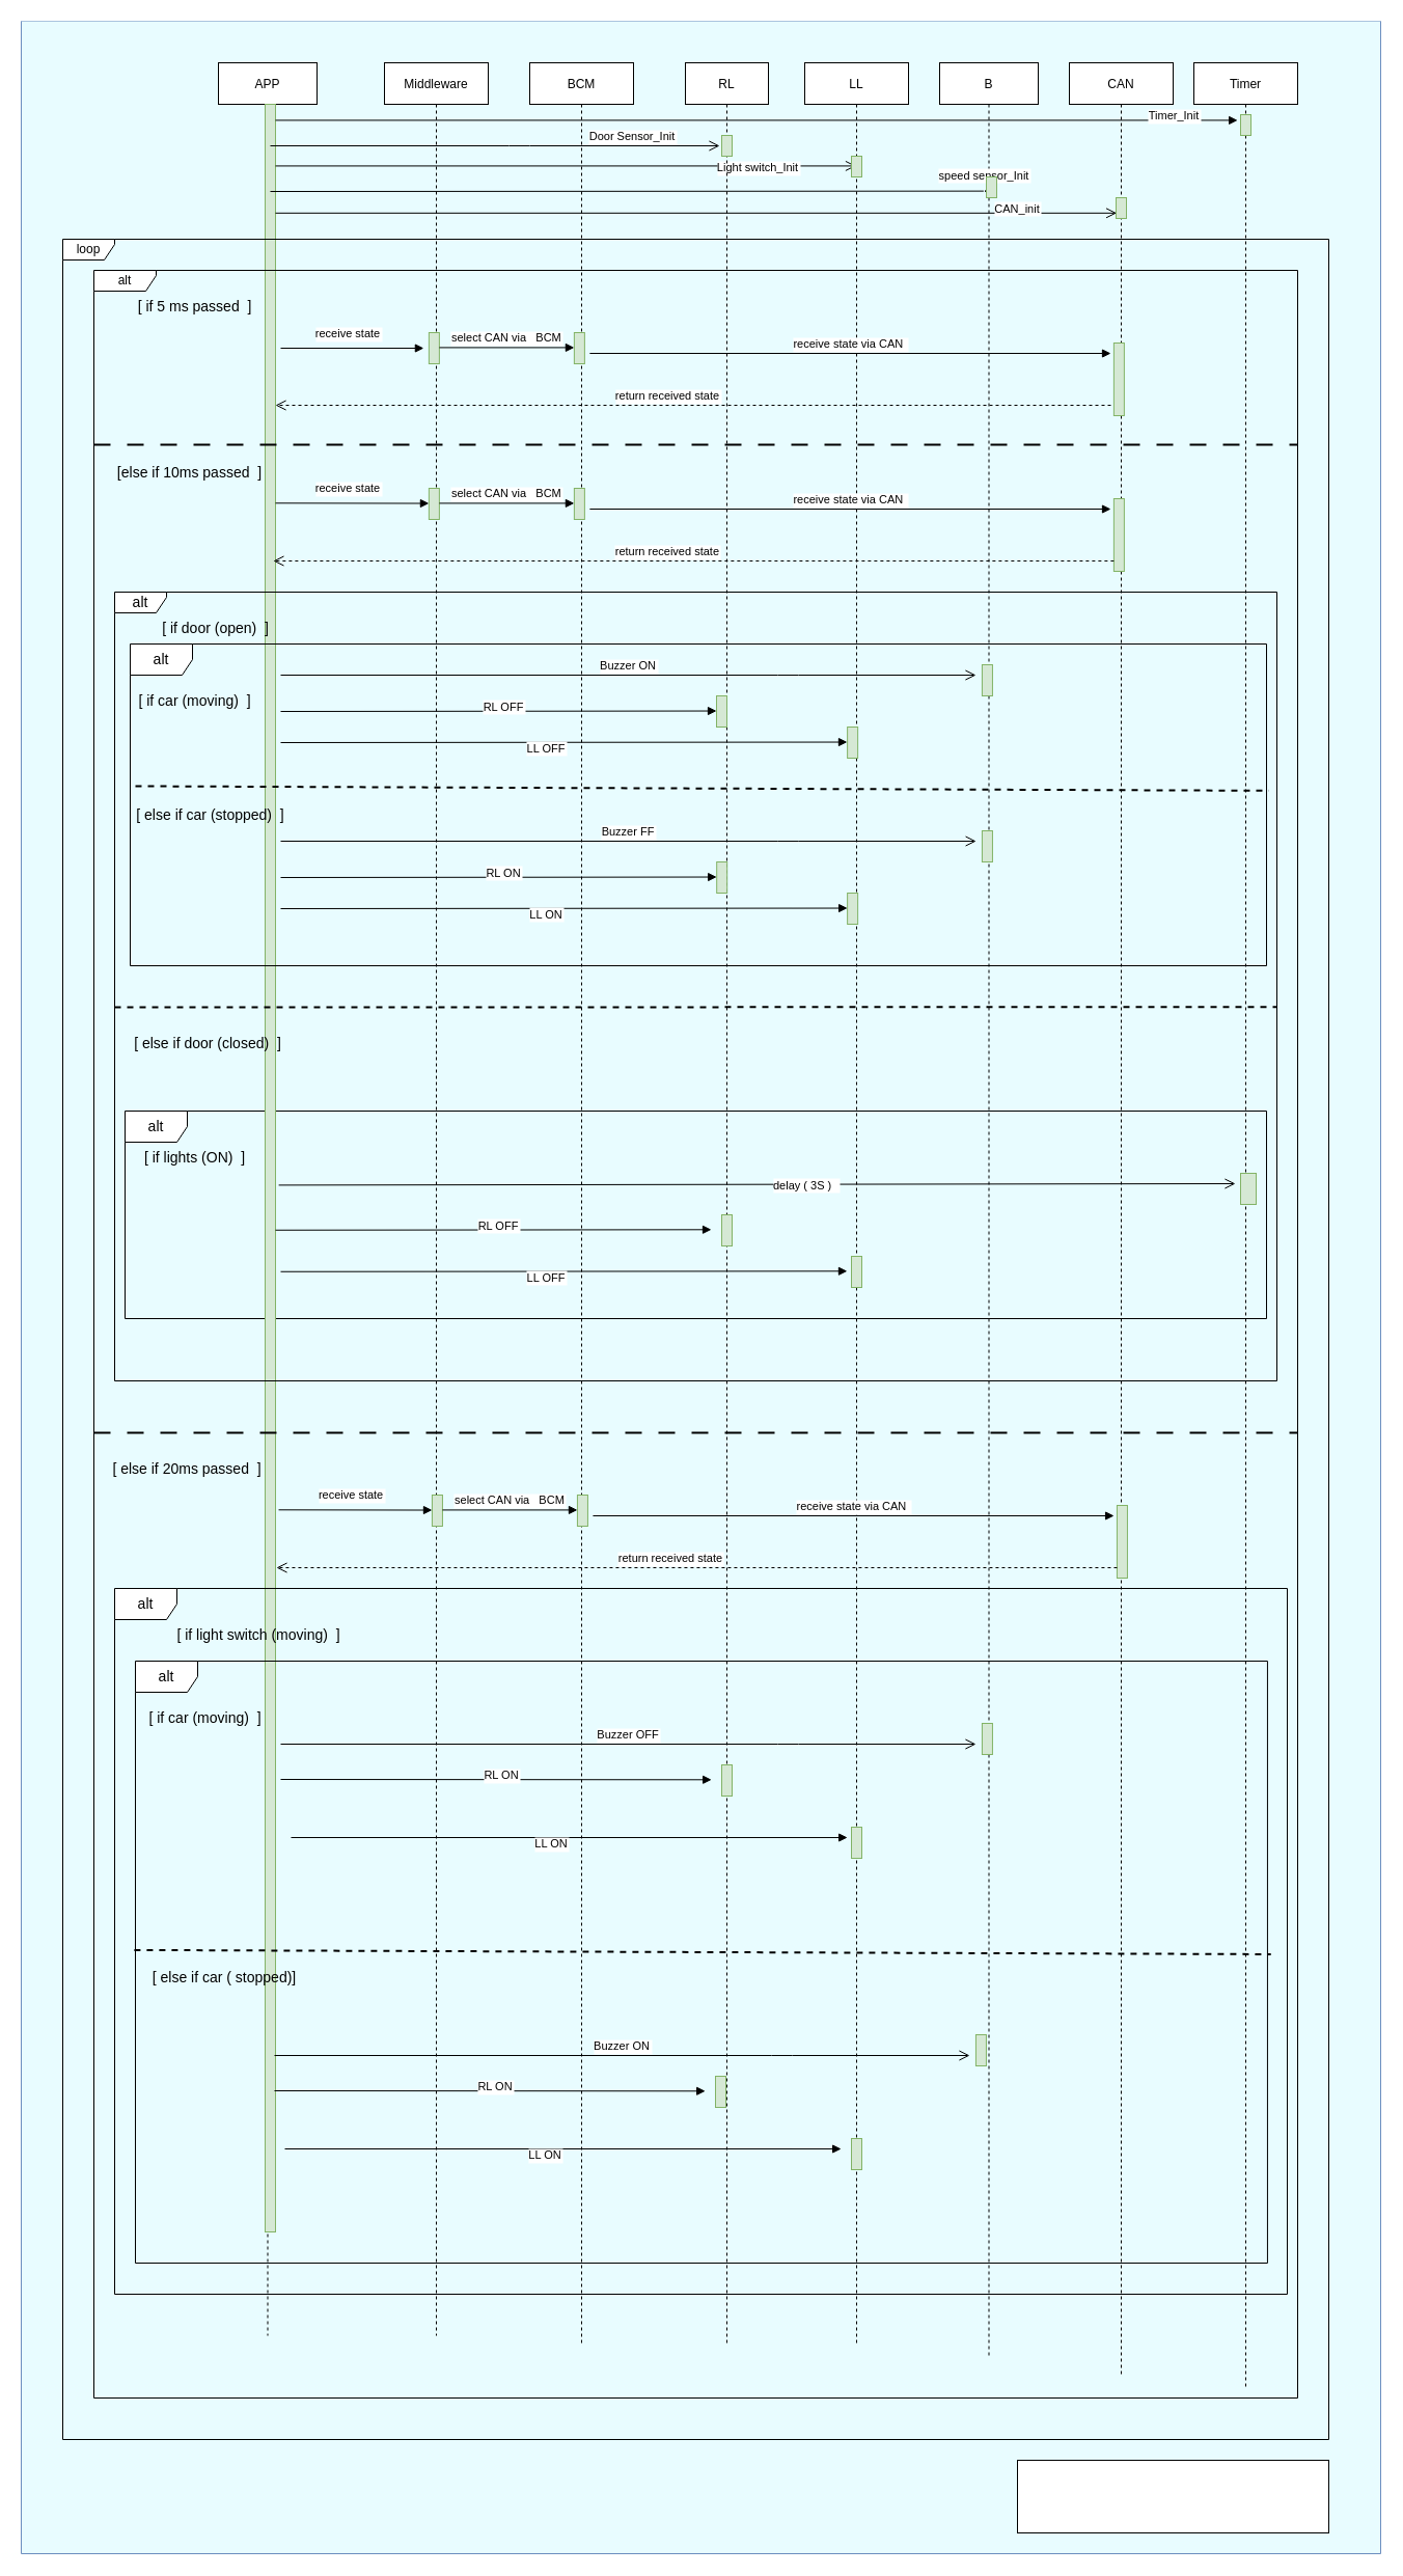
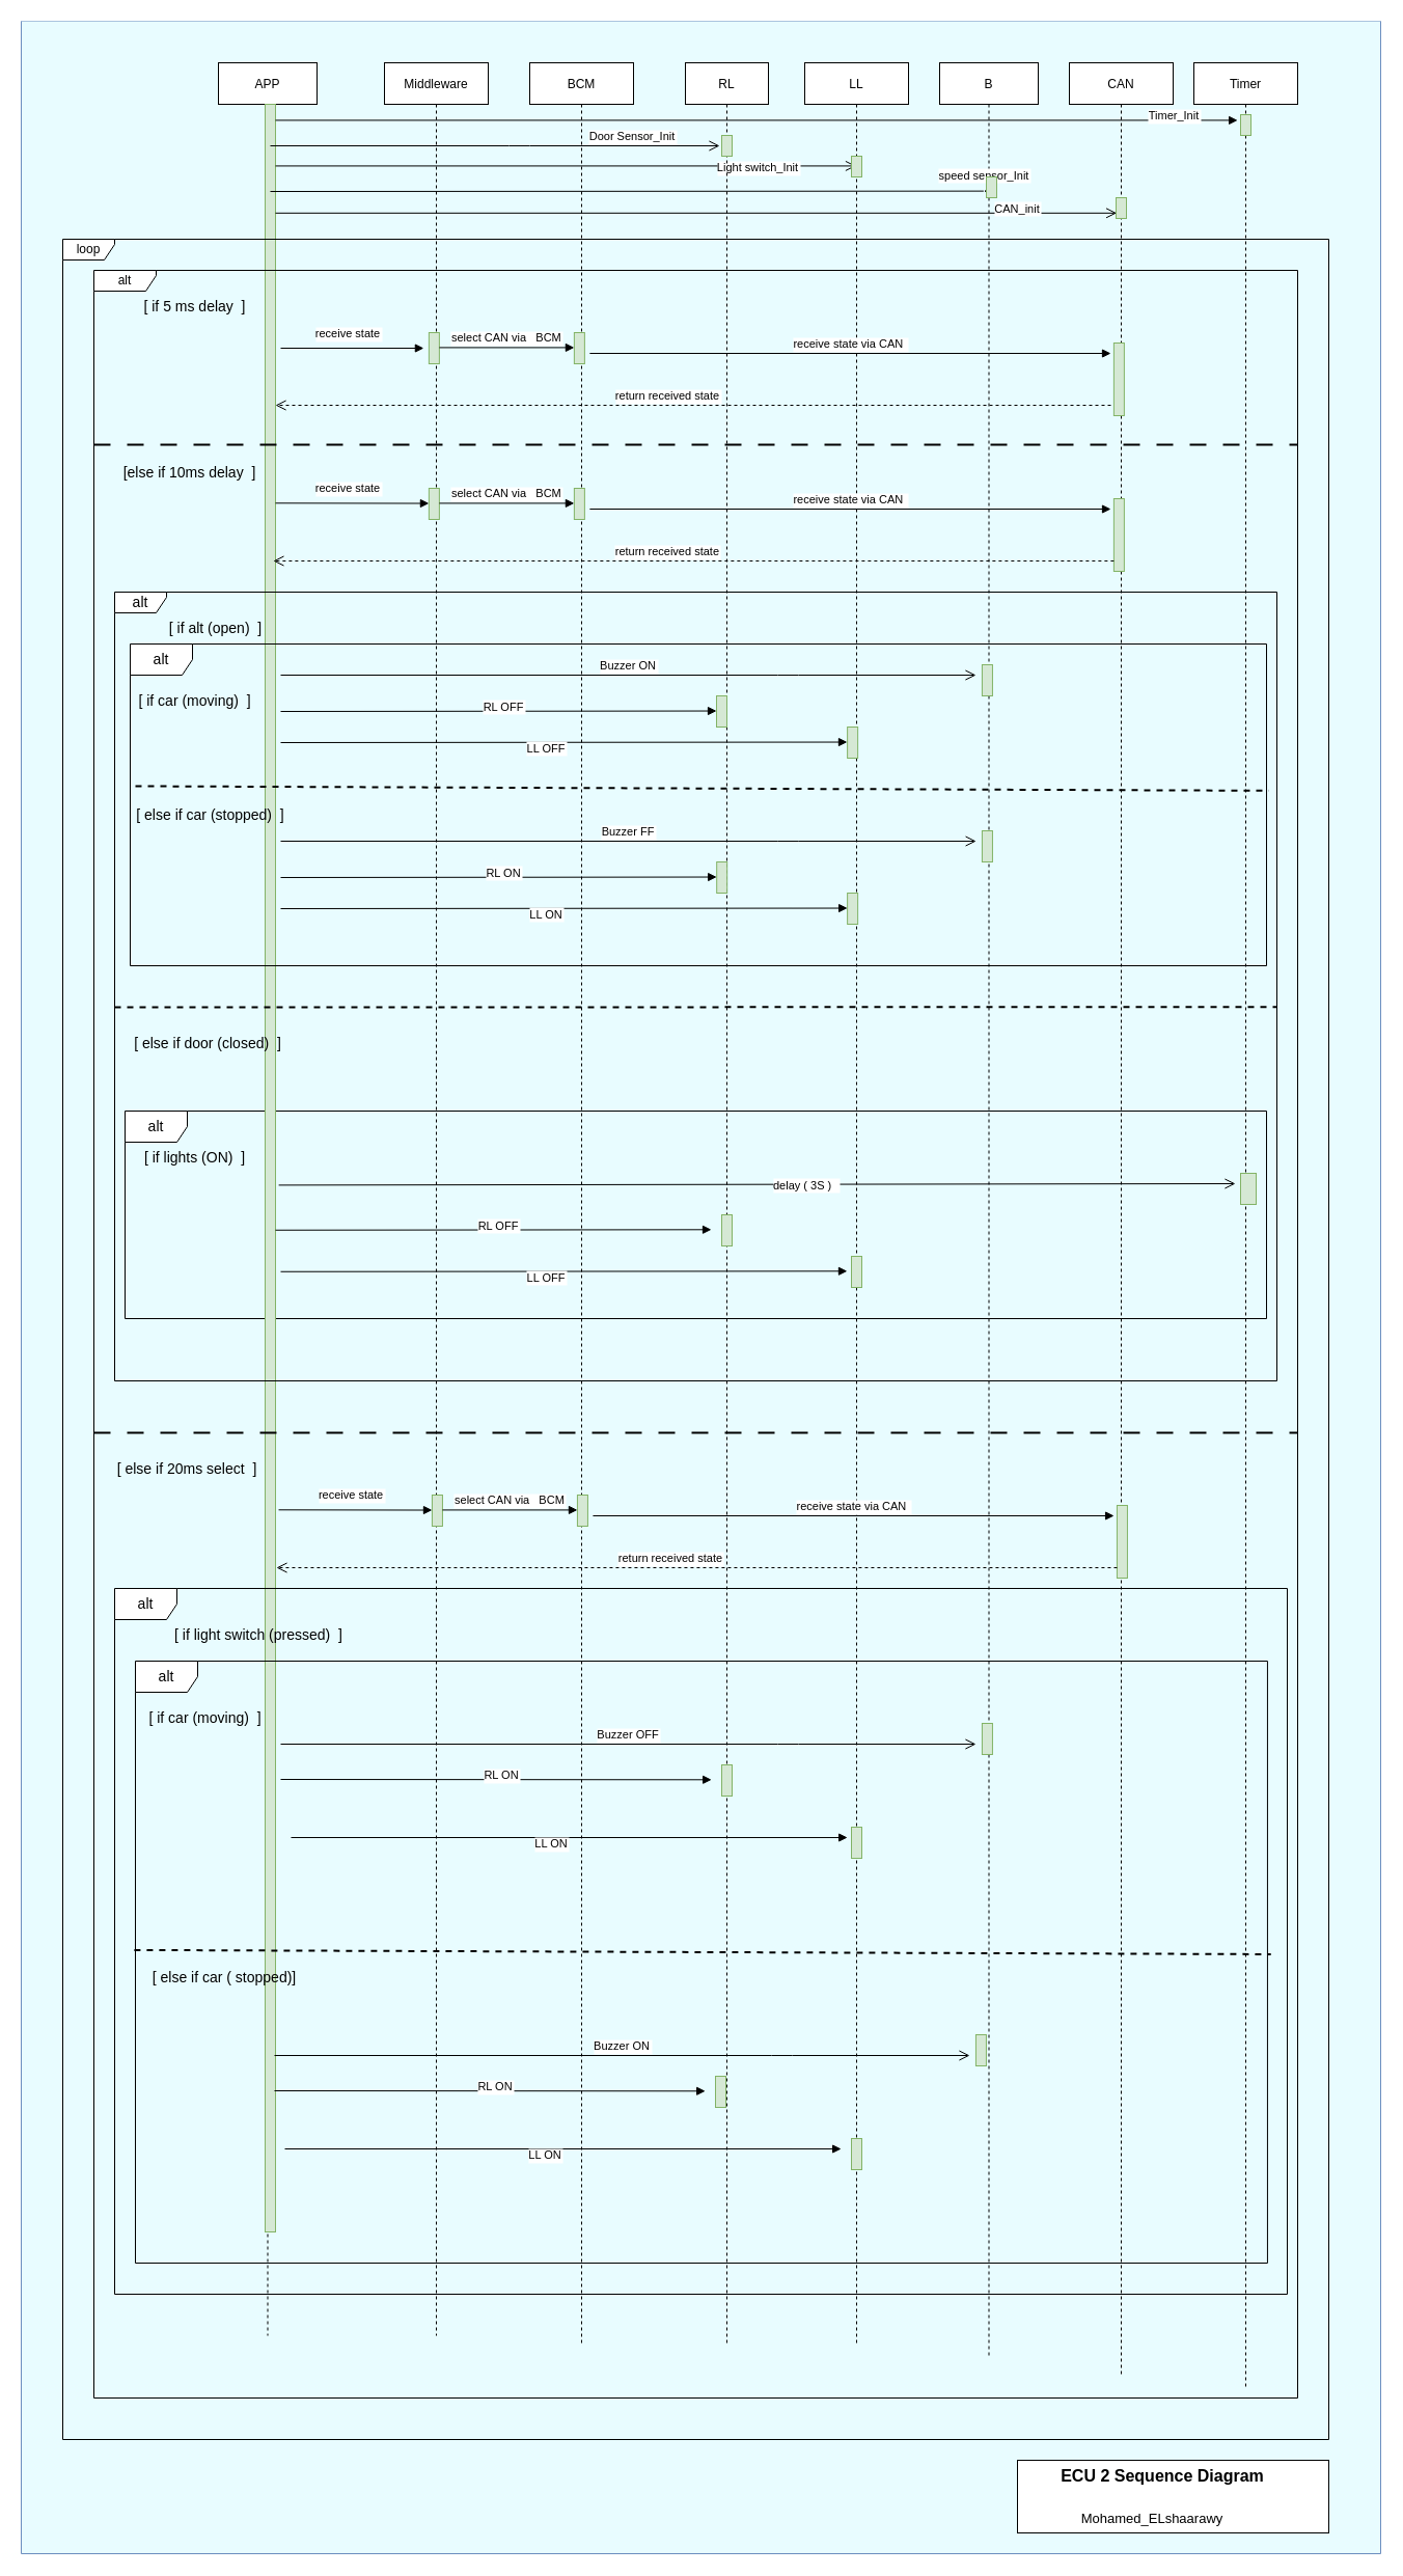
- <mxCell id="78" value="&lt;font style=&quot;font-size: 14px;&quot;&gt;[ if 5 ms passed&amp;nbsp; ]&lt;/font&gt;" style="text;html=1;strokeColor=none;fillColor=none;align=center;verticalAlign=middle;whiteSpace=wrap;rounded=0;" vertex="1" parent="1"><mxGeometry x="130" y="280" width="115" height="30" as="geometry" /></mxCell>
+ <mxCell id="78" value="&lt;font style=&quot;font-size: 14px;&quot;&gt;[ if 5 ms delay&amp;nbsp; ]&lt;/font&gt;" style="text;html=1;strokeColor=none;fillColor=none;align=center;verticalAlign=middle;whiteSpace=wrap;rounded=0;" vertex="1" parent="1"><mxGeometry x="130" y="280" width="115" height="30" as="geometry" /></mxCell>
- <mxCell id="69" value="&lt;font style=&quot;font-size: 14px;&quot;&gt;[else if 10ms passed&amp;nbsp; ]&lt;/font&gt;" style="text;html=1;strokeColor=none;fillColor=none;align=center;verticalAlign=middle;whiteSpace=wrap;rounded=0;" vertex="1" parent="1"><mxGeometry x="110" y="440" width="145" height="30" as="geometry" /></mxCell>
+ <mxCell id="69" value="&lt;font style=&quot;font-size: 14px;&quot;&gt;[else if 10ms delay&amp;nbsp; ]&lt;/font&gt;" style="text;html=1;strokeColor=none;fillColor=none;align=center;verticalAlign=middle;whiteSpace=wrap;rounded=0;" vertex="1" parent="1"><mxGeometry x="110" y="440" width="145" height="30" as="geometry" /></mxCell>
- <mxCell id="80" value="&lt;font style=&quot;font-size: 14px;&quot;&gt;[ if door (open)&amp;nbsp; ]&lt;/font&gt;" style="text;html=1;strokeColor=none;fillColor=none;align=center;verticalAlign=middle;whiteSpace=wrap;rounded=0;" vertex="1" parent="1"><mxGeometry x="150" y="590" width="115" height="30" as="geometry" /></mxCell>
+ <mxCell id="80" value="&lt;font style=&quot;font-size: 14px;&quot;&gt;[ if alt (open)&amp;nbsp; ]&lt;/font&gt;" style="text;html=1;strokeColor=none;fillColor=none;align=center;verticalAlign=middle;whiteSpace=wrap;rounded=0;" vertex="1" parent="1"><mxGeometry x="150" y="590" width="115" height="30" as="geometry" /></mxCell>
- <mxCell id="68" value="&lt;font style=&quot;font-size: 14px;&quot;&gt;[ else if 20ms passed&amp;nbsp; ]&lt;/font&gt;" style="text;html=1;strokeColor=none;fillColor=none;align=center;verticalAlign=middle;whiteSpace=wrap;rounded=0;" vertex="1" parent="1"><mxGeometry x="105" y="1400" width="150" height="30" as="geometry" /></mxCell>
+ <mxCell id="68" value="&lt;font style=&quot;font-size: 14px;&quot;&gt;[ else if 20ms select&amp;nbsp; ]&lt;/font&gt;" style="text;html=1;strokeColor=none;fillColor=none;align=center;verticalAlign=middle;whiteSpace=wrap;rounded=0;" vertex="1" parent="1"><mxGeometry x="105" y="1400" width="150" height="30" as="geometry" /></mxCell>
- <mxCell id="99" value="&lt;font style=&quot;font-size: 14px;&quot;&gt;[ if light switch (moving)&amp;nbsp; ]&lt;/font&gt;" style="text;html=1;strokeColor=none;fillColor=none;align=center;verticalAlign=middle;whiteSpace=wrap;rounded=0;" vertex="1" parent="1"><mxGeometry x="158.44" y="1560" width="181.56" height="30" as="geometry" /></mxCell>
+ <mxCell id="99" value="&lt;font style=&quot;font-size: 14px;&quot;&gt;[ if light switch (pressed)&amp;nbsp; ]&lt;/font&gt;" style="text;html=1;strokeColor=none;fillColor=none;align=center;verticalAlign=middle;whiteSpace=wrap;rounded=0;" vertex="1" parent="1"><mxGeometry x="158.44" y="1560" width="181.56" height="30" as="geometry" /></mxCell>
+ <mxCell id="6" value="&lt;font style=&quot;font-size: 16px;&quot;&gt;&lt;b&gt;ECU 2 Sequence Diagram&lt;/b&gt;&lt;/font&gt;" style="text;html=1;strokeColor=none;fillColor=none;align=center;verticalAlign=middle;whiteSpace=wrap;rounded=0;fontSize=15;fontColor=#000000;" vertex="1" parent="2"><mxGeometry x="970" y="2350" width="260" height="30" as="geometry" /></mxCell>
+ <mxCell id="5" value="&lt;font style=&quot;font-size: 13px;&quot;&gt;Mohamed_ELshaarawy&lt;/font&gt;" style="text;html=1;strokeColor=none;fillColor=none;align=center;verticalAlign=middle;whiteSpace=wrap;rounded=0;fontSize=16;fontColor=#000000;" vertex="1" parent="2"><mxGeometry x="1020" y="2390" width="140" height="30" as="geometry" /></mxCell>
